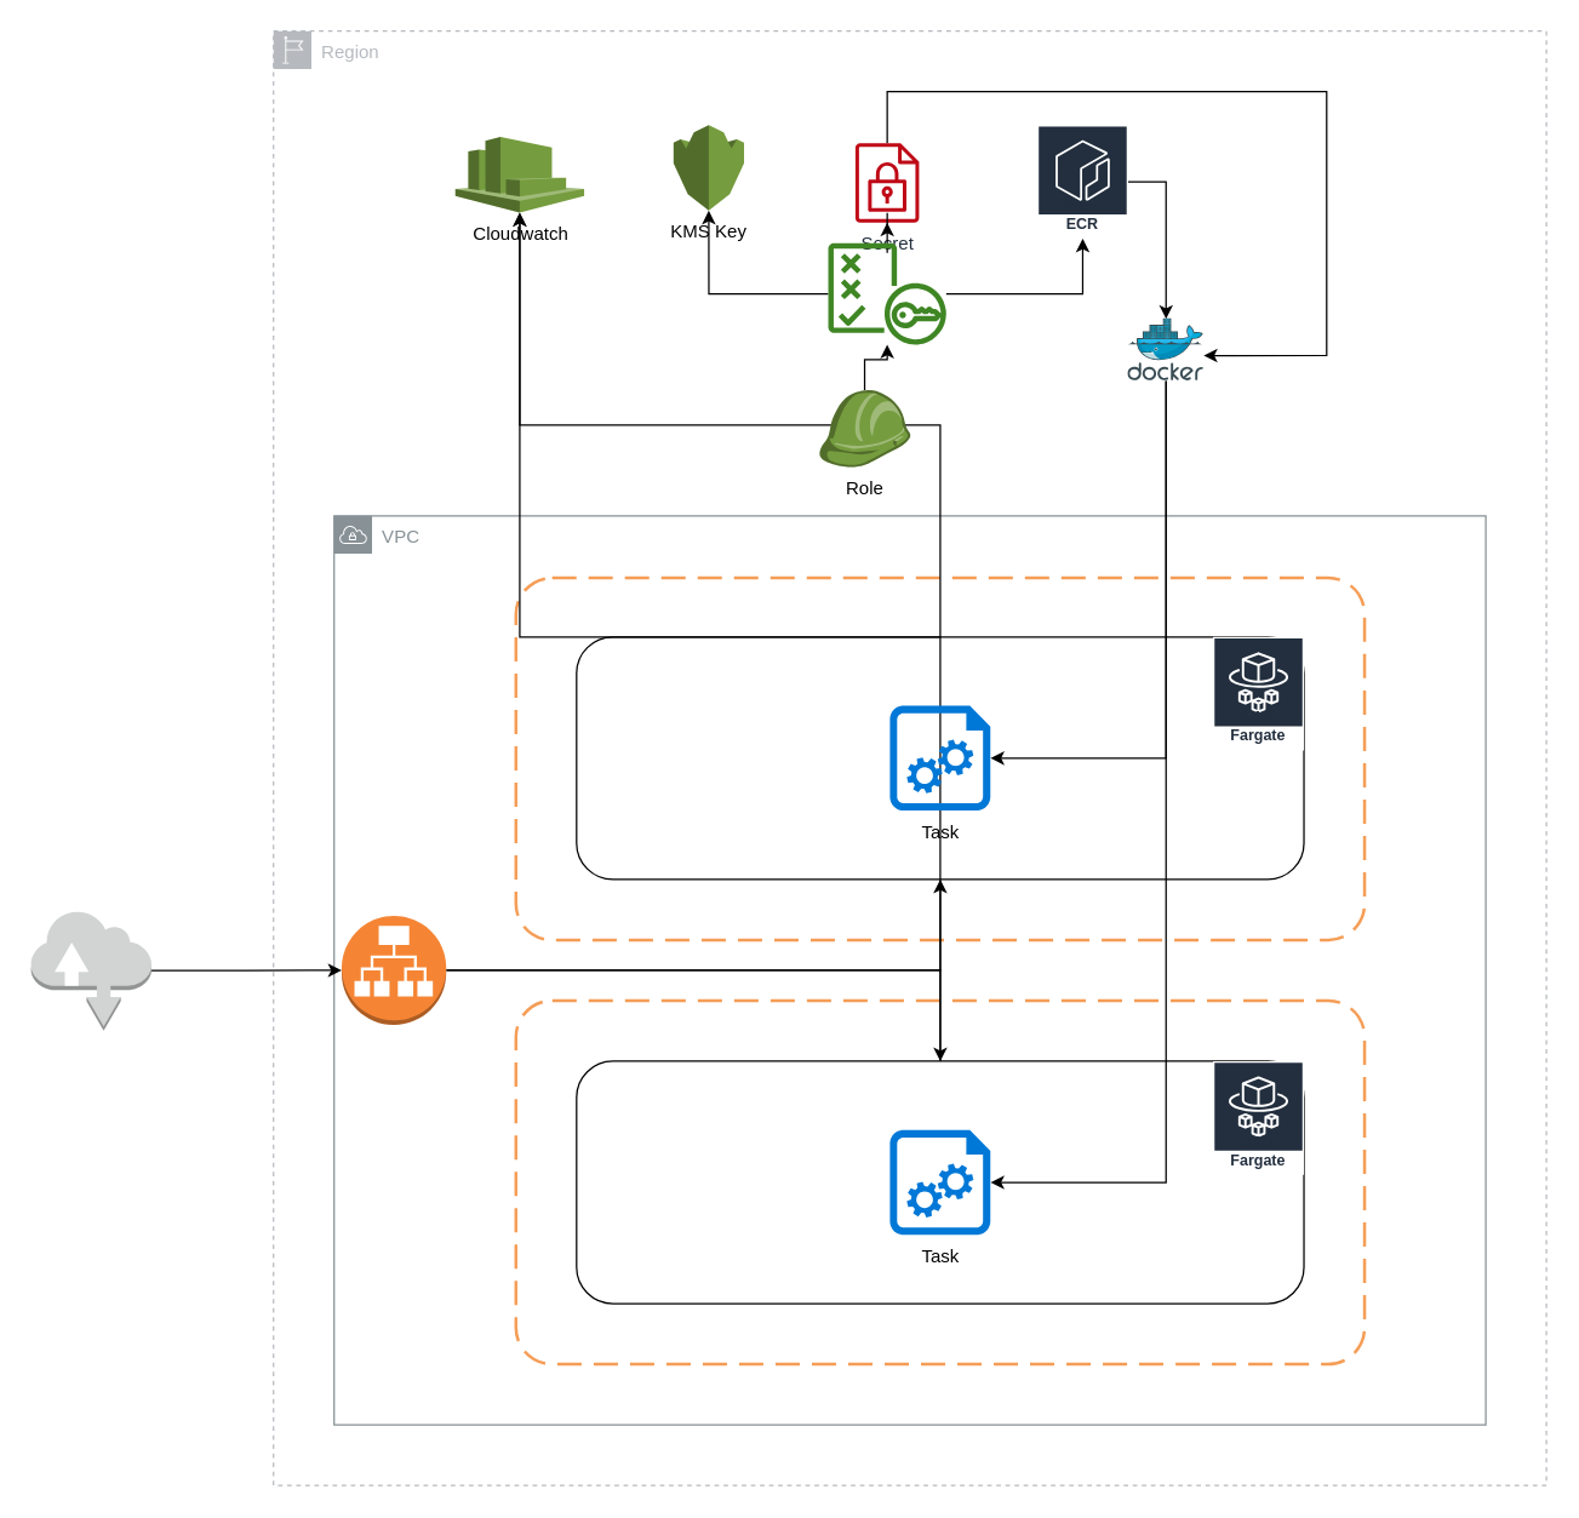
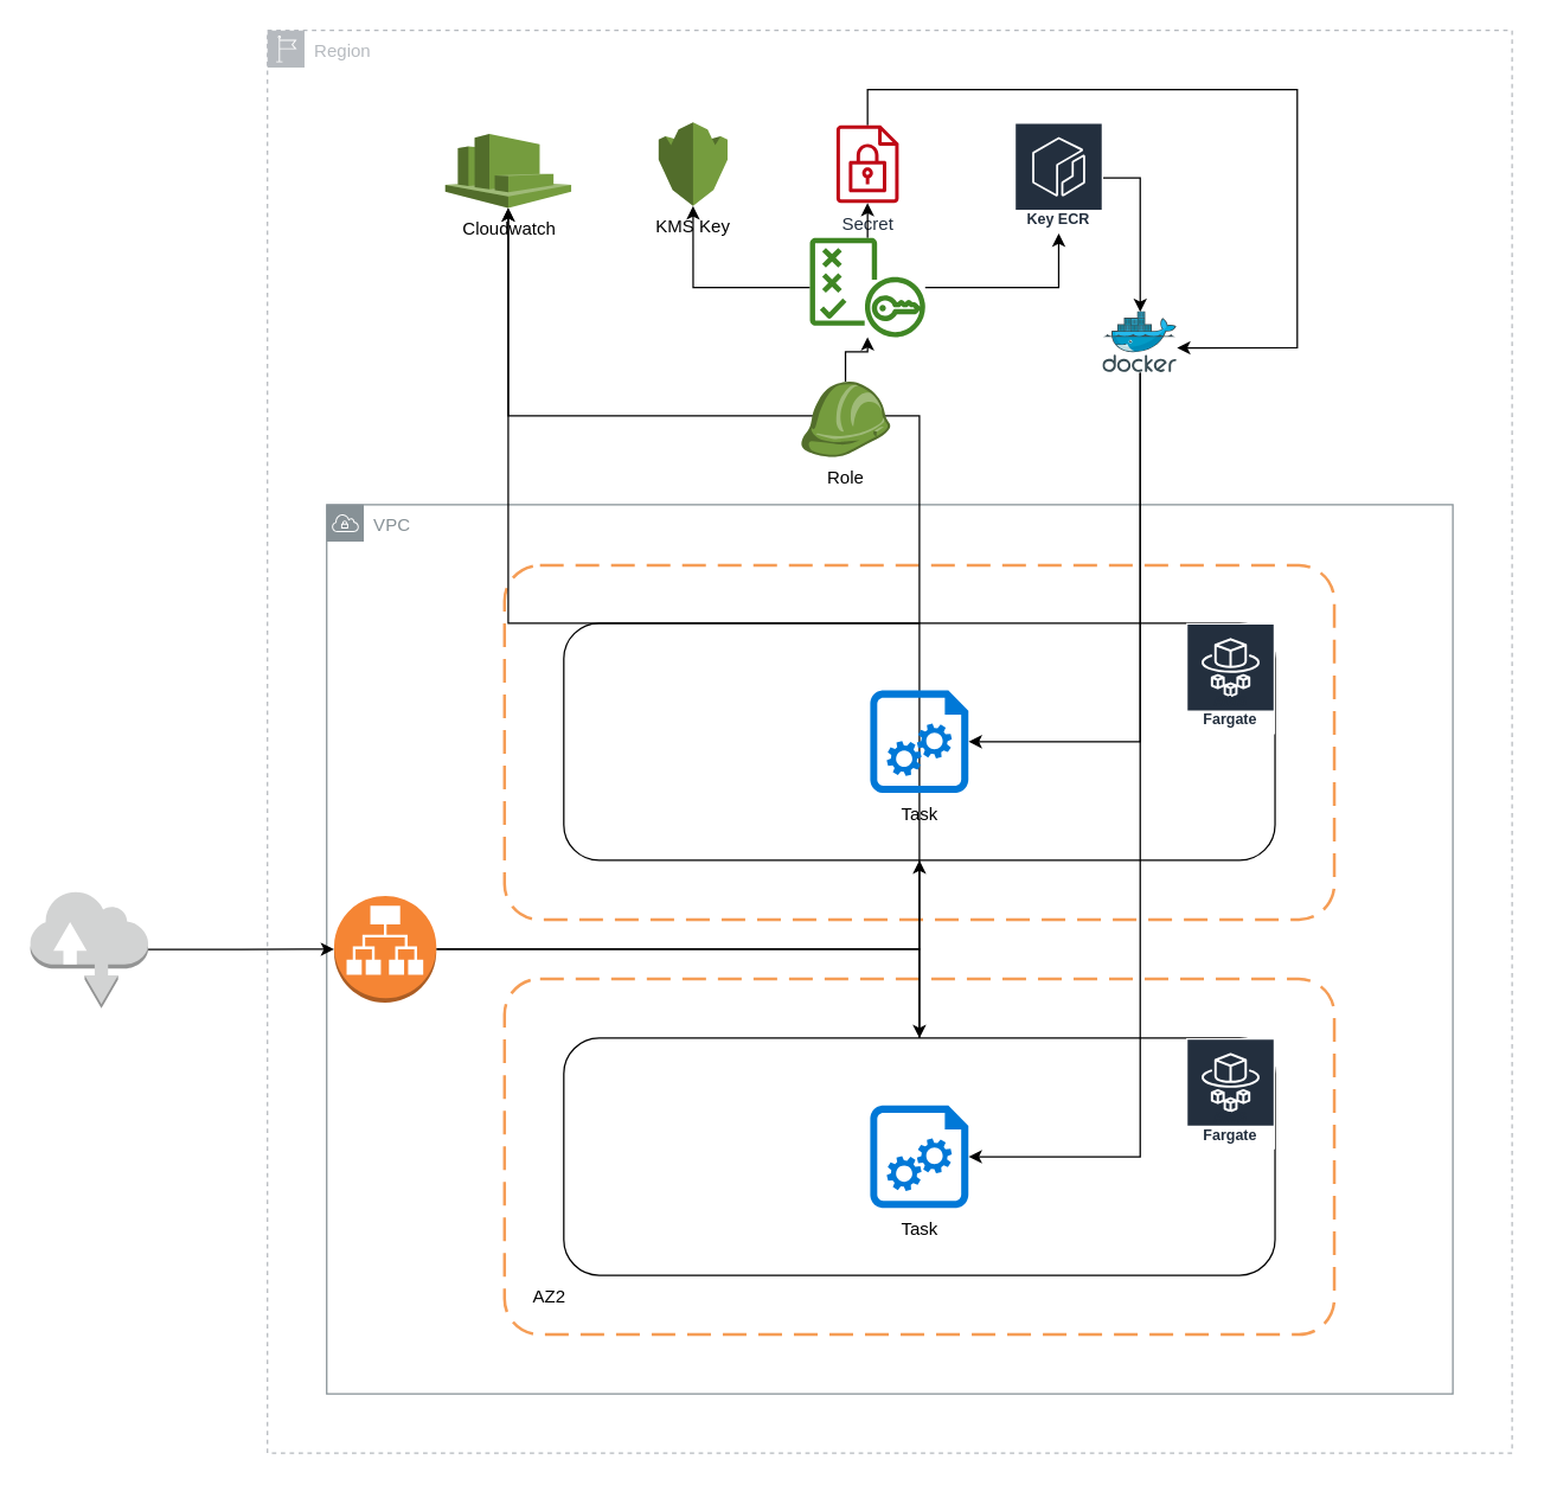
- <mxCell id="20" value="Secret" style="sketch=0;outlineConnect=0;fontColor=#232F3E;gradientColor=none;fillColor=#BF0816;strokeColor=none;dashed=0;verticalLabelPosition=bottom;verticalAlign=top;align=center;html=1;fontSize=12;fontStyle=0;aspect=fixed;pointerEvents=1;shape=mxgraph.aws4.encrypted_data;" vertex="1" parent="1"><mxGeometry x="564" y="93.84" width="42" height="52.84" as="geometry" /></mxCell>
+ <mxCell id="20" value="Secret" style="sketch=0;outlineConnect=0;fontColor=#232F3E;gradientColor=none;fillColor=#BF0816;strokeColor=none;dashed=0;verticalLabelPosition=bottom;verticalAlign=top;align=center;html=1;fontSize=12;fontStyle=0;aspect=fixed;pointerEvents=1;shape=mxgraph.aws4.encrypted_data;" vertex="1" parent="1"><mxGeometry x="564" y="83.84" width="42" height="52.84" as="geometry" /></mxCell>
- <mxCell id="27" value="Amazon ECR" style="sketch=0;outlineConnect=0;fontColor=#232F3E;gradientColor=none;strokeColor=#ffffff;fillColor=#232F3E;dashed=0;verticalLabelPosition=middle;verticalAlign=bottom;align=center;html=1;whiteSpace=wrap;fontSize=10;fontStyle=1;spacing=3;shape=mxgraph.aws4.productIcon;prIcon=mxgraph.aws4.ecr;" vertex="1" parent="1"><mxGeometry x="684" y="82" width="60" height="75" as="geometry" /></mxCell>
+ <mxCell id="27" value="Key ECR" style="sketch=0;outlineConnect=0;fontColor=#232F3E;gradientColor=none;strokeColor=#ffffff;fillColor=#232F3E;dashed=0;verticalLabelPosition=middle;verticalAlign=bottom;align=center;html=1;whiteSpace=wrap;fontSize=10;fontStyle=1;spacing=3;shape=mxgraph.aws4.productIcon;prIcon=mxgraph.aws4.ecr;" vertex="1" parent="1"><mxGeometry x="684" y="82" width="60" height="75" as="geometry" /></mxCell>
+ <mxCell id="9" value="AZ2" style="text;html=1;strokeColor=none;fillColor=none;align=center;verticalAlign=middle;whiteSpace=wrap;rounded=0;" vertex="1" parent="1"><mxGeometry x="340" y="860" width="61" height="30" as="geometry" /></mxCell>
